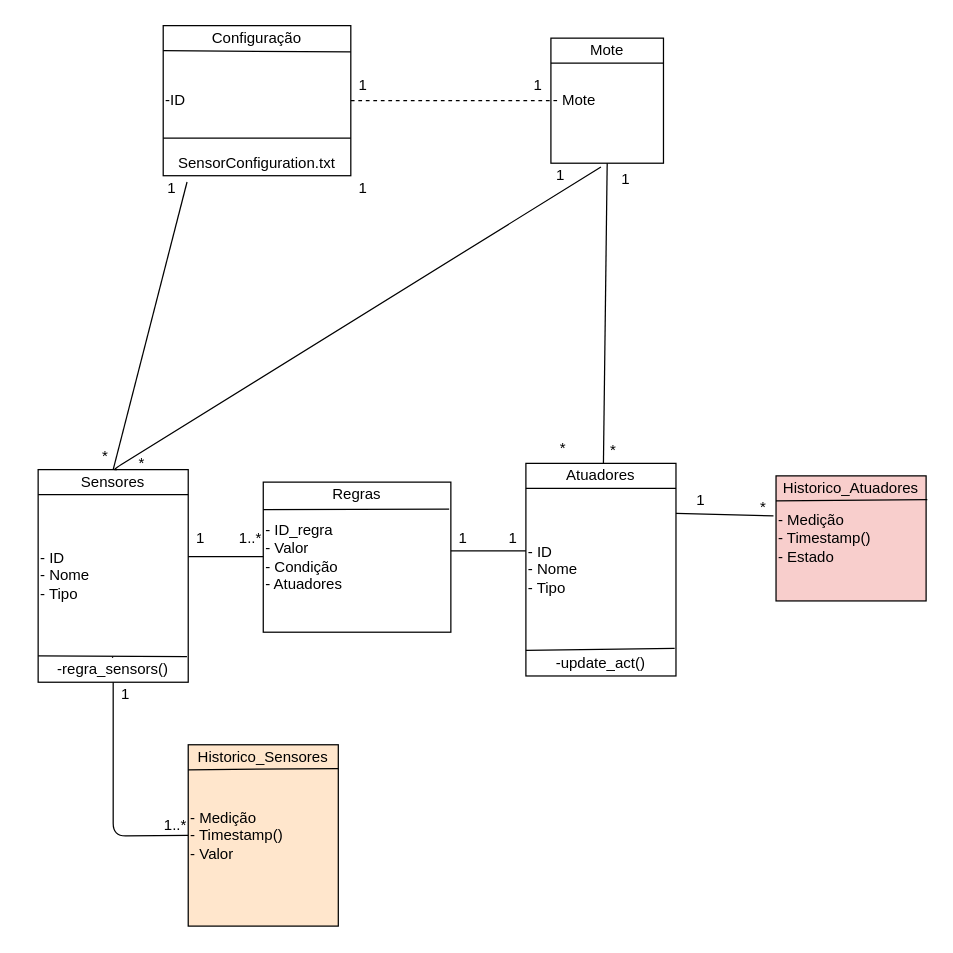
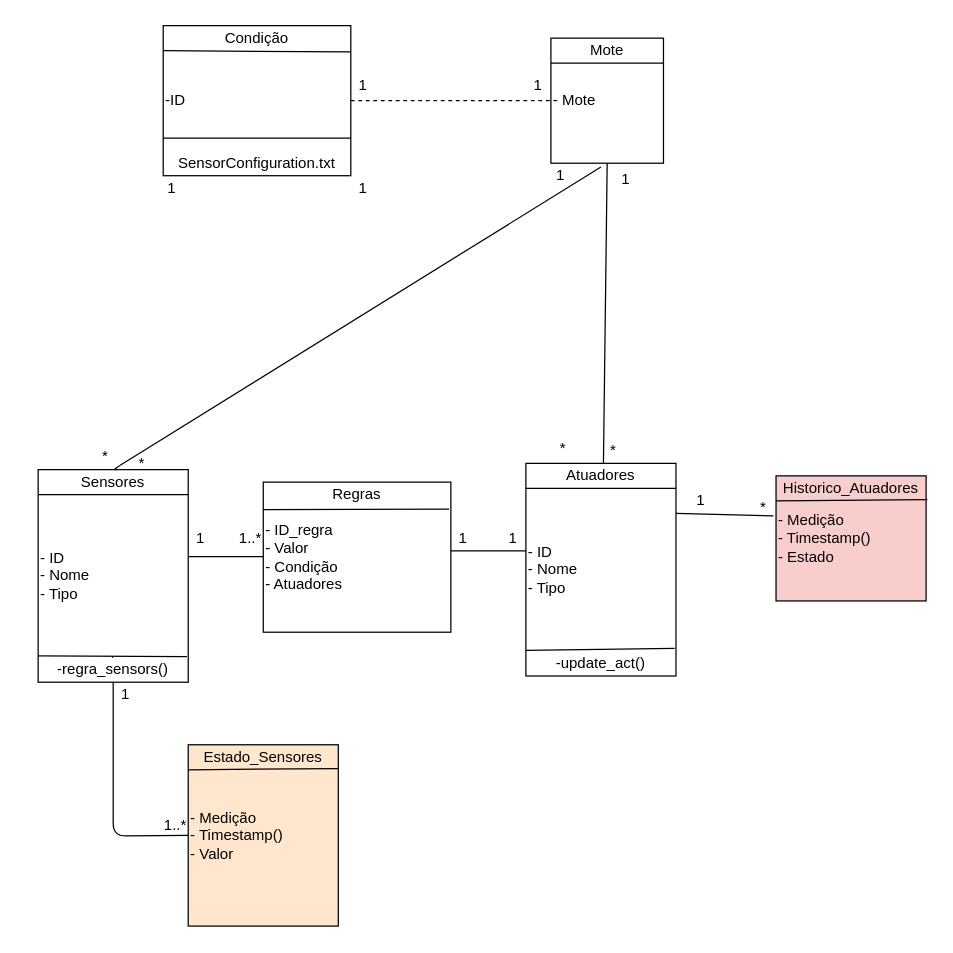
- <mxCell id="26" value="Configuração" style="text;html=1;strokeColor=none;fillColor=none;align=center;verticalAlign=middle;whiteSpace=wrap;rounded=0;" parent="1" vertex="1"><mxGeometry x="140" y="20" width="130" height="20" as="geometry" /></mxCell>
+ <mxCell id="26" value="Condição" style="text;html=1;strokeColor=none;fillColor=none;align=center;verticalAlign=middle;whiteSpace=wrap;rounded=0;" parent="1" vertex="1"><mxGeometry x="140" y="20" width="130" height="20" as="geometry" /></mxCell>
- <mxCell id="31" value="" style="endArrow=none;html=1;exitX=0.5;exitY=0;exitDx=0;exitDy=0;entryX=0.127;entryY=1.25;entryDx=0;entryDy=0;entryPerimeter=0;" parent="1" source="11" target="29" edge="1"><mxGeometry width="50" height="50" relative="1" as="geometry"><mxPoint x="100" y="210" as="sourcePoint" /><mxPoint x="150" y="160" as="targetPoint" /></mxGeometry></mxCell>
- <mxCell id="22" value="Historico_Sensores" style="text;html=1;strokeColor=none;fillColor=none;align=center;verticalAlign=middle;whiteSpace=wrap;rounded=0;" parent="1" vertex="1"><mxGeometry x="160" y="595" width="100" height="20" as="geometry" /></mxCell>
+ <mxCell id="22" value="Estado_Sensores" style="text;html=1;strokeColor=none;fillColor=none;align=center;verticalAlign=middle;whiteSpace=wrap;rounded=0;" parent="1" vertex="1"><mxGeometry x="160" y="595" width="100" height="20" as="geometry" /></mxCell>
